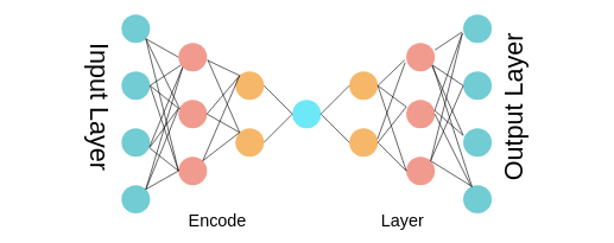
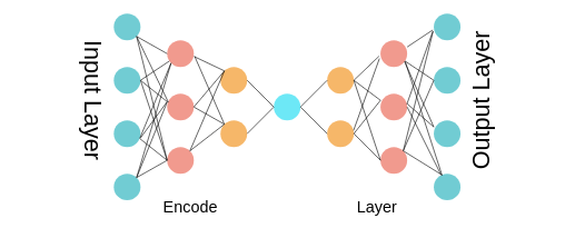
- <mxCell id="61" value="&lt;font style=&quot;font-size: 24px&quot;&gt;Encode&lt;/font&gt;" style="text;html=1;strokeColor=none;fillColor=none;align=center;verticalAlign=middle;whiteSpace=wrap;rounded=0;" vertex="1" parent="1"><mxGeometry x="250" y="300" width="110" height="20" as="geometry" /></mxCell>
+ <mxCell id="61" value="&lt;font style=&quot;font-size: 24px&quot;&gt;Encode&lt;/font&gt;" style="text;html=1;strokeColor=none;fillColor=none;align=center;verticalAlign=middle;whiteSpace=wrap;rounded=0;" vertex="1" parent="1"><mxGeometry x="230" y="300" width="110" height="20" as="geometry" /></mxCell>
